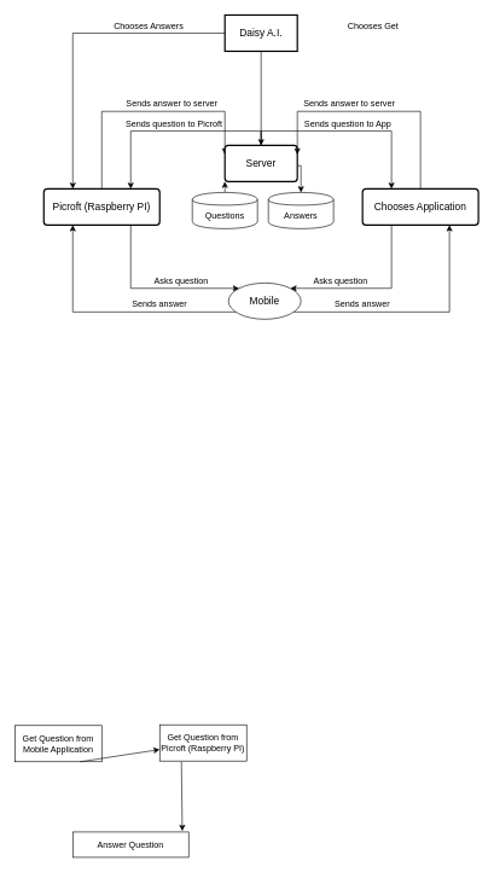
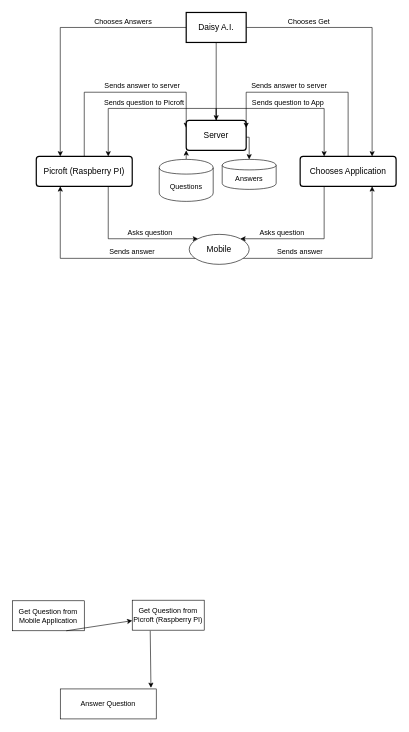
+ <mxCell id="14" value="" style="edgeStyle=orthogonalEdgeStyle;rounded=0;orthogonalLoop=1;jettySize=auto;html=1;entryX=0.75;entryY=0;entryDx=0;entryDy=0;" edge="1" parent="1" source="15" target="26"><mxGeometry relative="1" as="geometry"><mxPoint x="490" y="45" as="targetPoint" /><Array as="points"><mxPoint x="620" y="45" /></Array></mxGeometry></mxCell>
- <mxCell id="17" value="Questions" style="shape=cylinder;whiteSpace=wrap;html=1;boundedLbl=1;backgroundOutline=1;" vertex="1" parent="1"><mxGeometry x="265" y="265" width="90" height="50" as="geometry" /></mxCell>
+ <mxCell id="17" value="Questions" style="shape=cylinder;whiteSpace=wrap;html=1;boundedLbl=1;backgroundOutline=1;" vertex="1" parent="1"><mxGeometry x="265" y="265" width="90" height="70" as="geometry" /></mxCell>
- <mxCell id="21" value="Answer Question" style="rounded=0;whiteSpace=wrap;html=1;" vertex="1" parent="1"><mxGeometry x="100" y="1148" width="160" height="35" as="geometry" /></mxCell>
+ <mxCell id="21" value="Answer Question" style="rounded=0;whiteSpace=wrap;html=1;" vertex="1" parent="1"><mxGeometry x="100" y="1148" width="160" height="50" as="geometry" /></mxCell>
